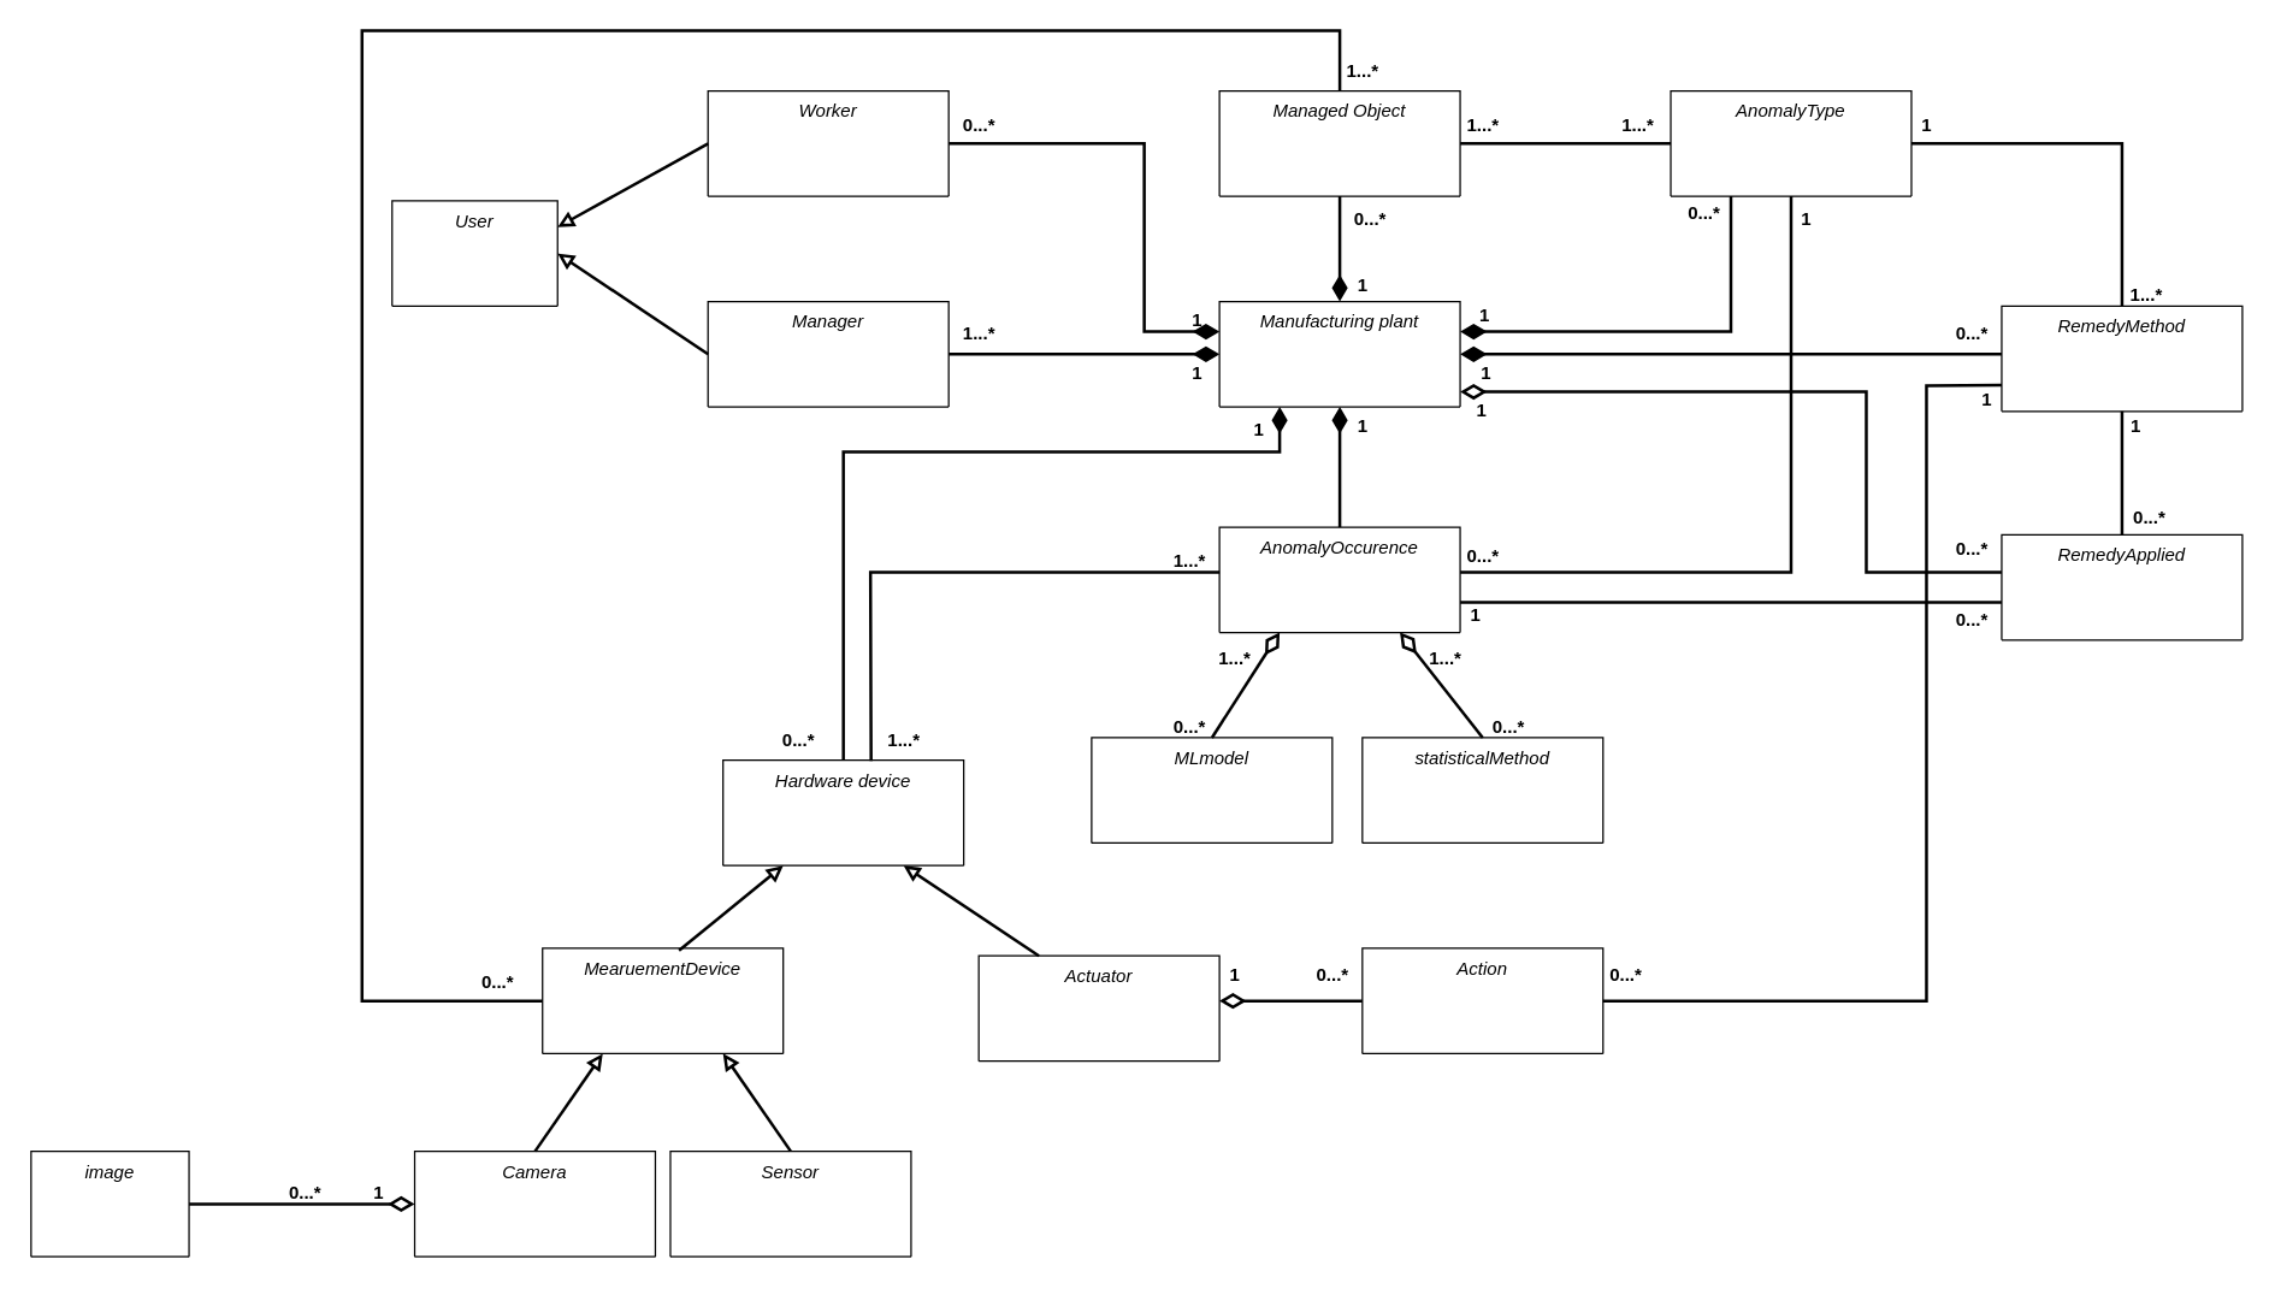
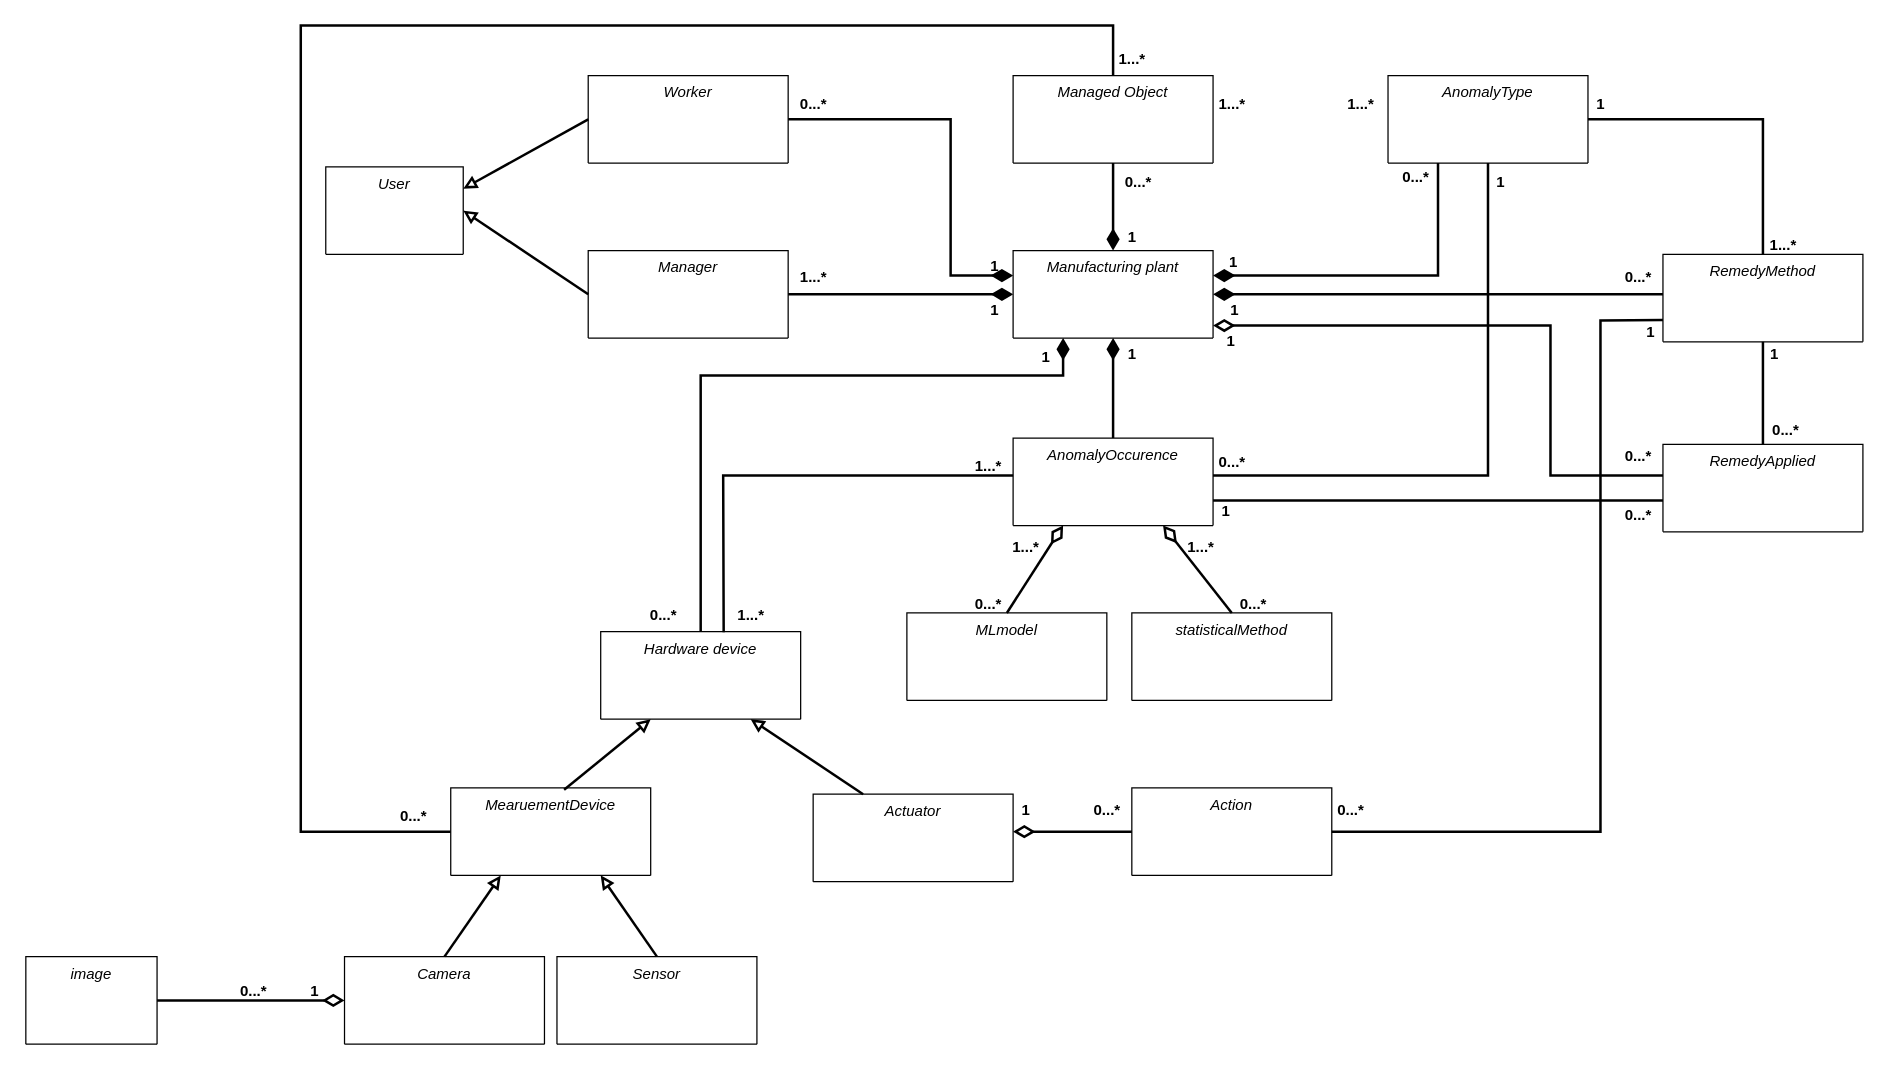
- <mxCell id="25" value="" style="endArrow=none;html=1;rounded=0;strokeWidth=2;exitX=1;exitY=0.5;exitDx=0;exitDy=0;entryX=0;entryY=0.5;entryDx=0;entryDy=0;" edge="1" parent="1" source="4" target="7"><mxGeometry width="50" height="50" relative="1" as="geometry"><mxPoint x="970" y="65" as="sourcePoint" /><mxPoint x="1430" y="60" as="targetPoint" /></mxGeometry></mxCell>
